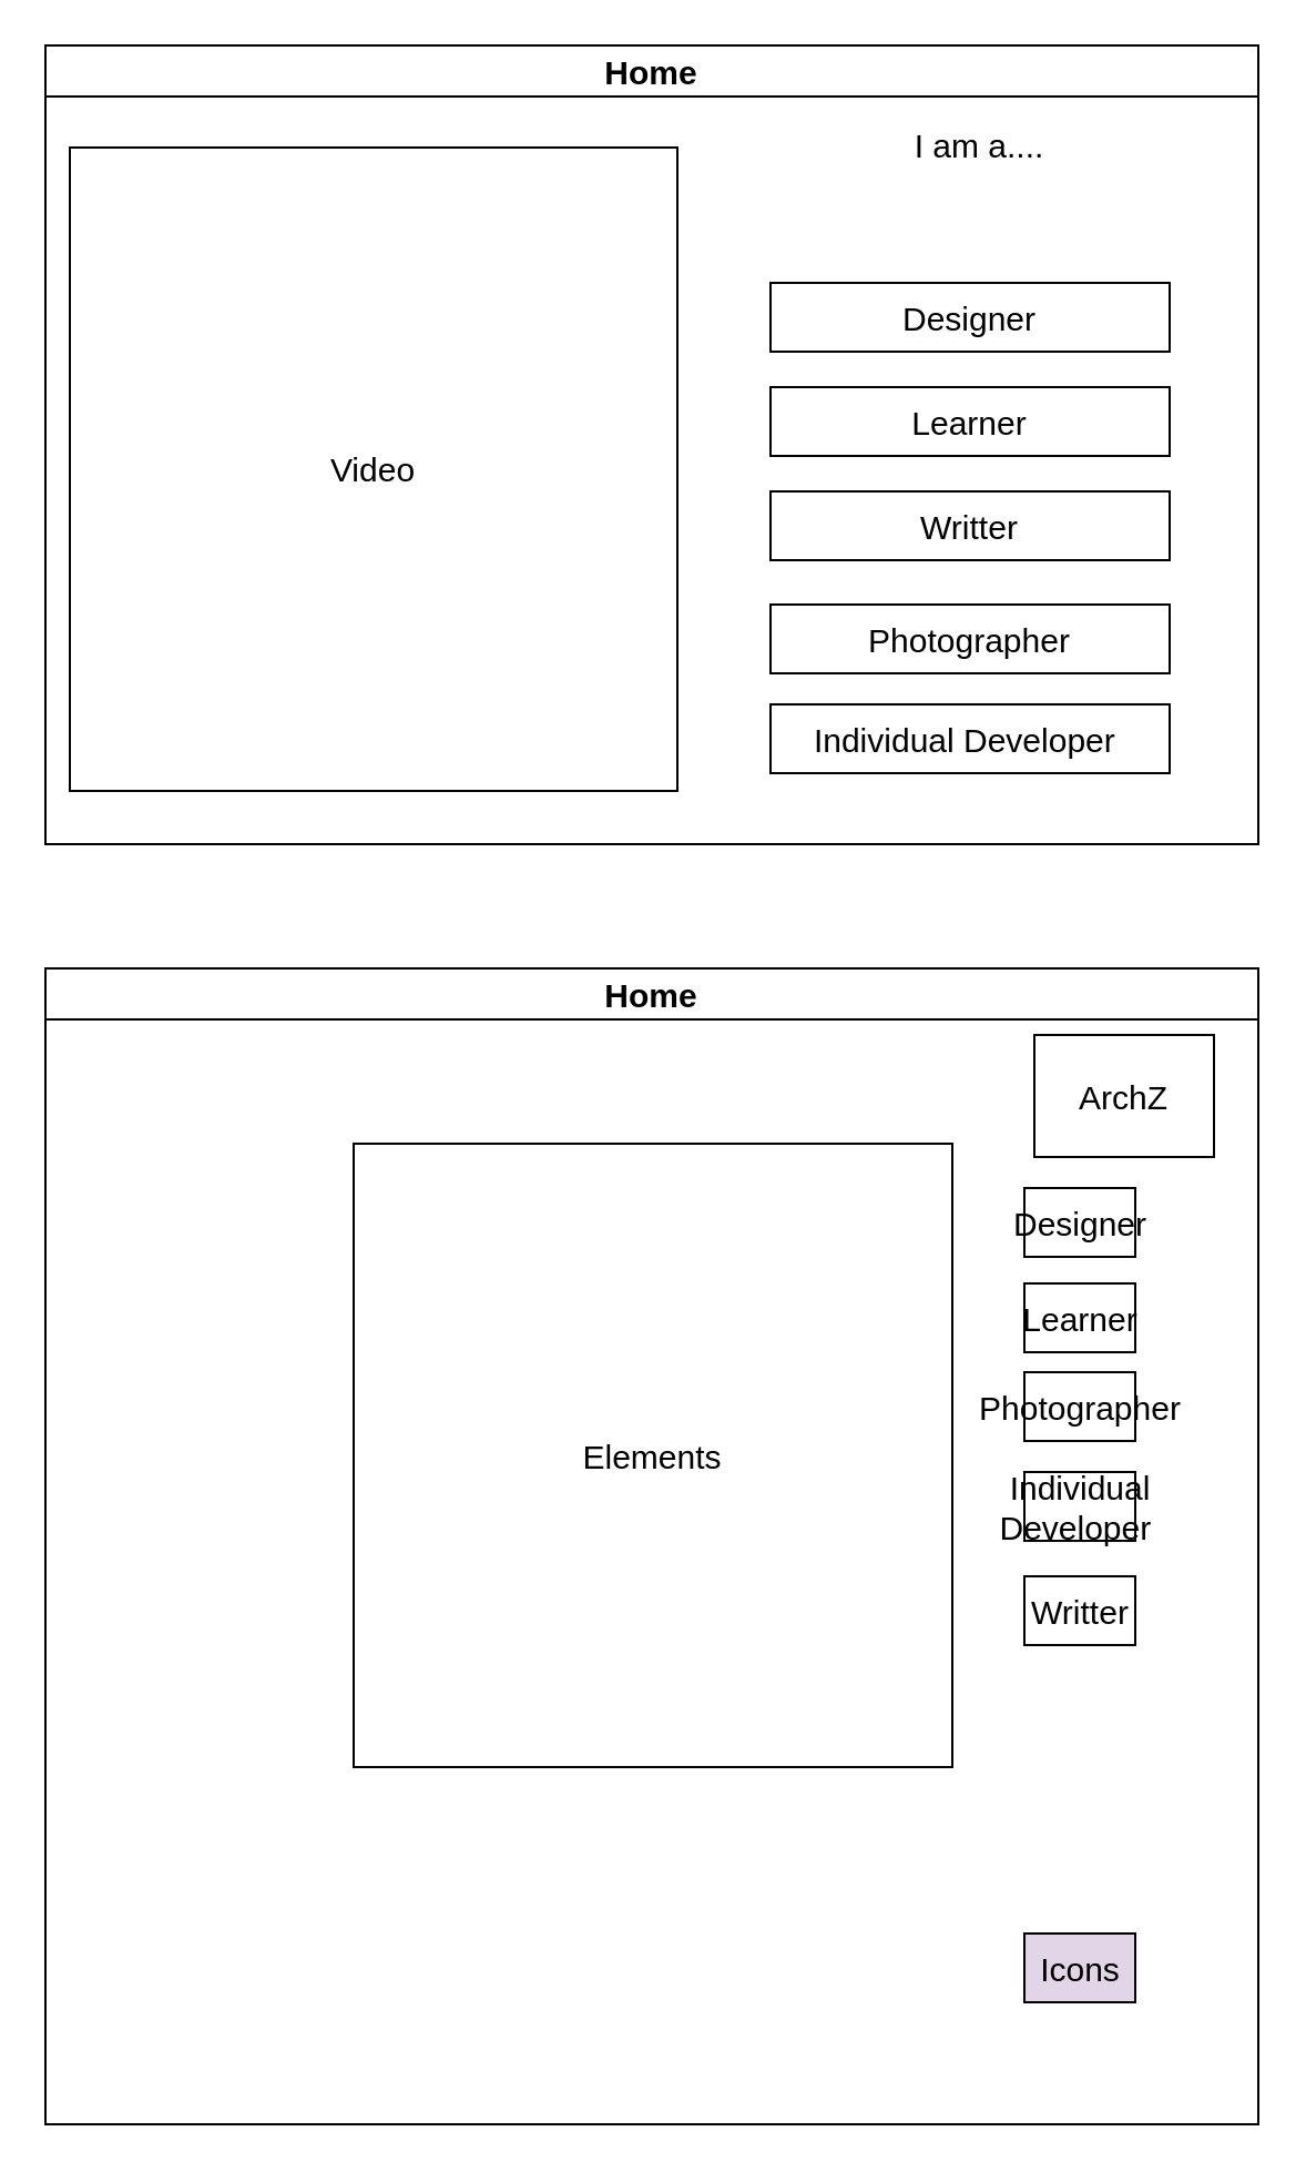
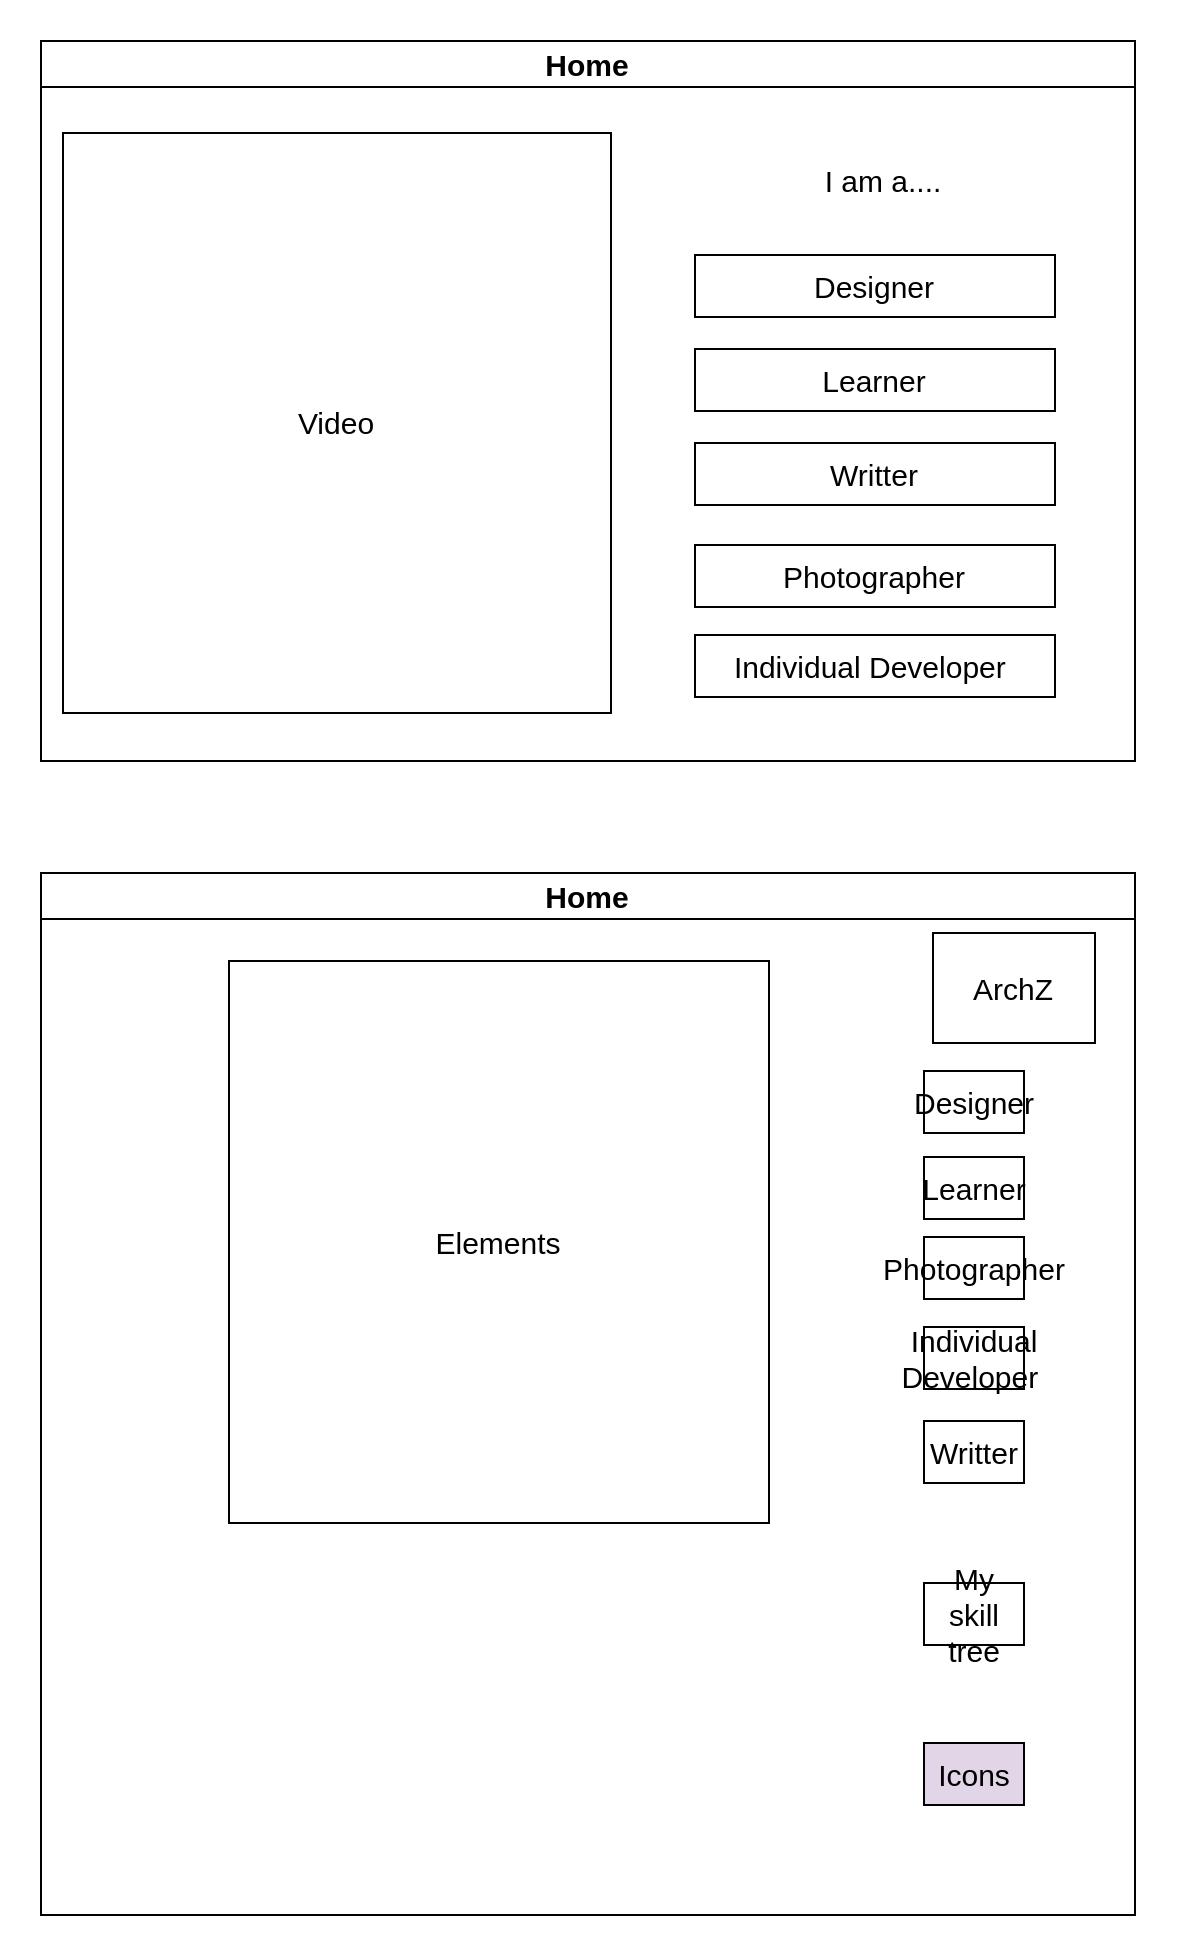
- <mxCell id="3" value="I am a...." style="text;html=1;align=center;verticalAlign=middle;resizable=0;points=[];autosize=1;strokeColor=none;fillColor=none;fontSize=15;" vertex="1" parent="2"><mxGeometry x="387" y="34" width="68" height="22" as="geometry" /></mxCell>
+ <mxCell id="3" value="I am a...." style="text;html=1;align=center;verticalAlign=middle;resizable=0;points=[];autosize=1;strokeColor=none;fillColor=none;fontSize=15;" vertex="1" parent="2"><mxGeometry x="387" y="59" width="68" height="22" as="geometry" /></mxCell>
- <mxCell id="17" value="Elements" style="rounded=0;whiteSpace=wrap;html=1;fontSize=15;" vertex="1" parent="10"><mxGeometry x="139" y="79" width="270" height="281" as="geometry" /></mxCell>
+ <mxCell id="17" value="Elements" style="rounded=0;whiteSpace=wrap;html=1;fontSize=15;" vertex="1" parent="10"><mxGeometry x="94" y="44" width="270" height="281" as="geometry" /></mxCell>
+ <mxCell id="18" value="My skill tree" style="rounded=0;whiteSpace=wrap;html=1;fontSize=15;" vertex="1" parent="10"><mxGeometry x="441.5" y="355" width="50" height="31" as="geometry" /></mxCell>
